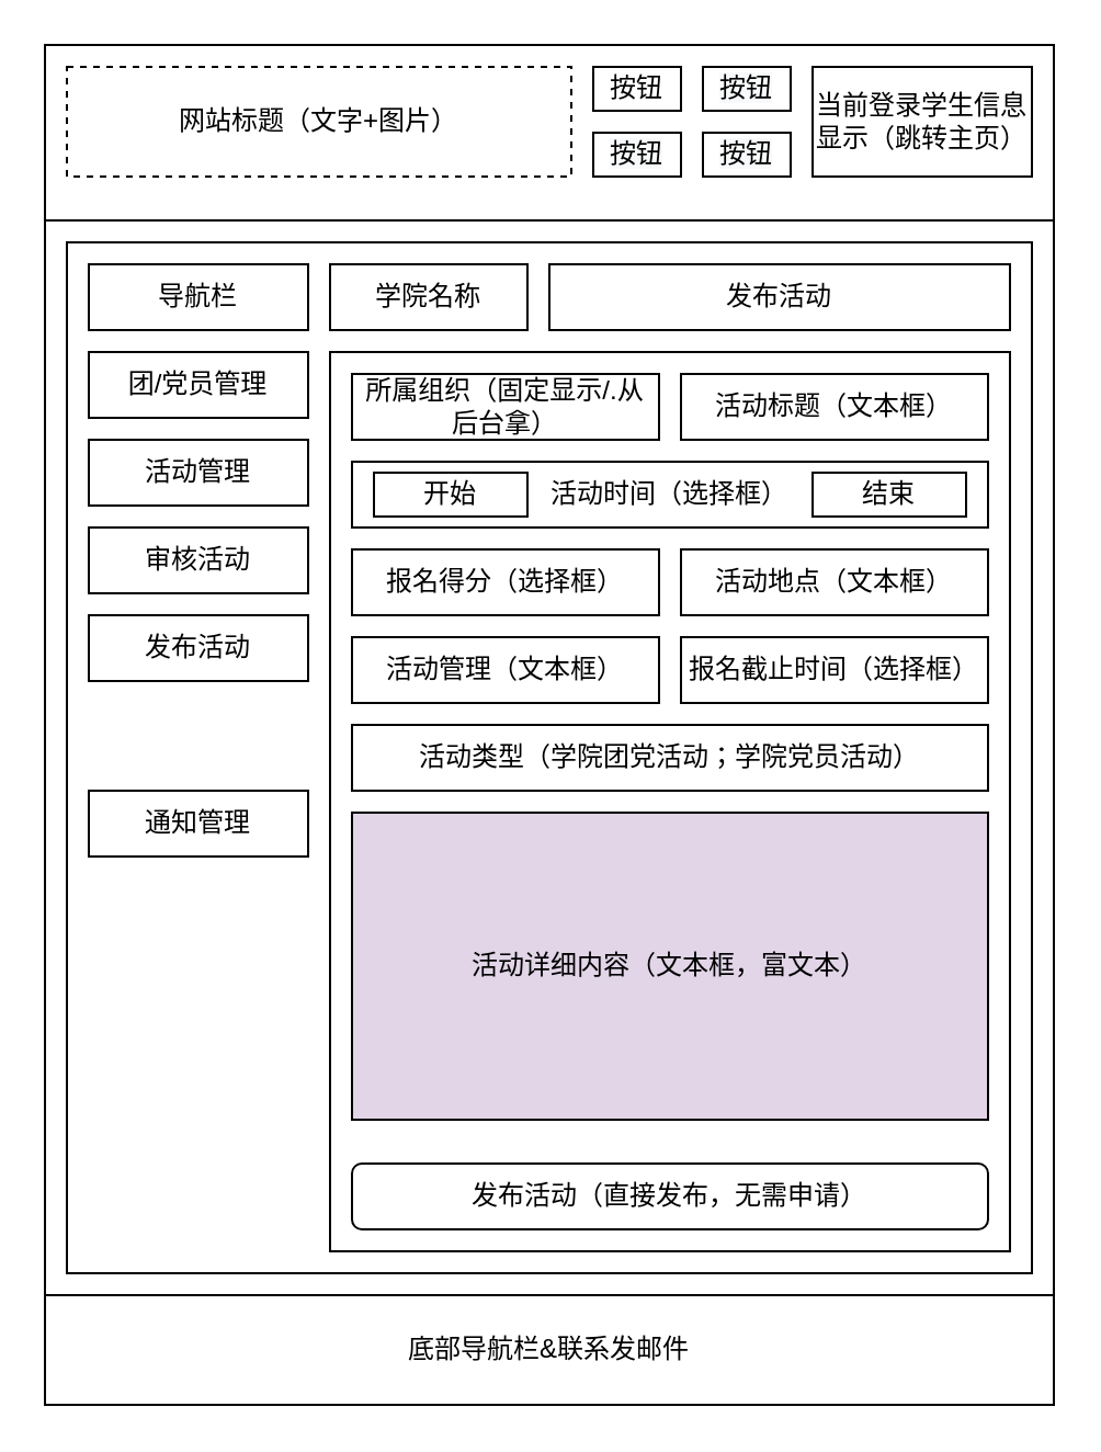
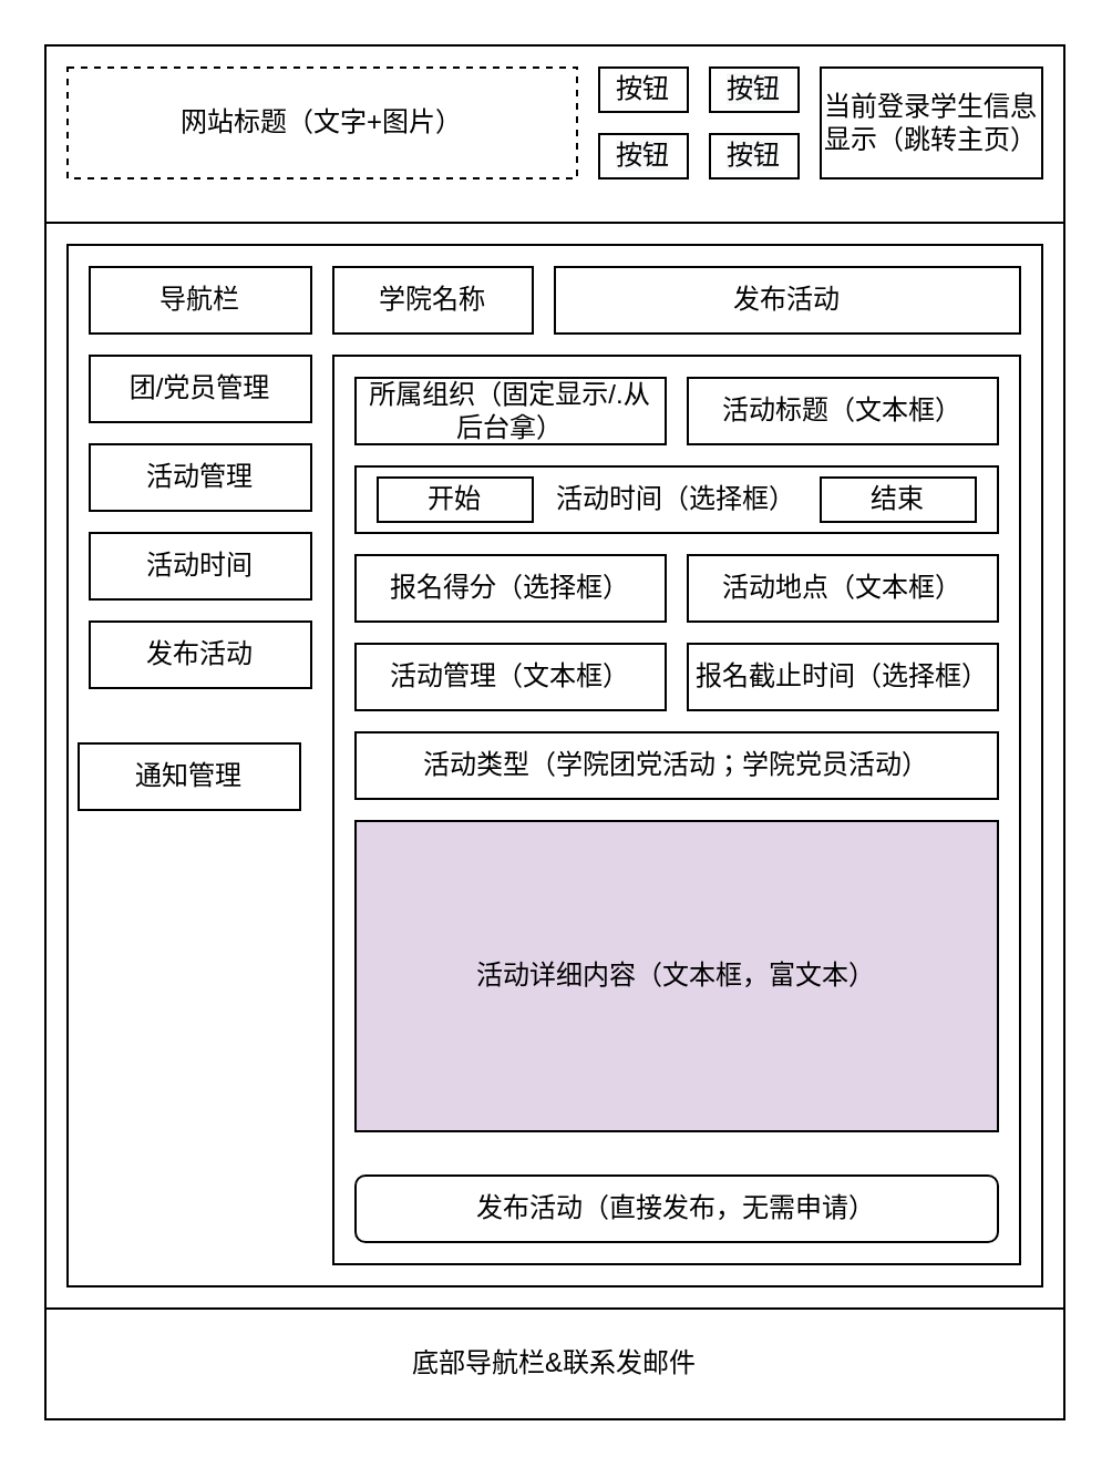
- <mxCell id="14" value="审核活动" style="rounded=0;whiteSpace=wrap;html=1;" parent="1" vertex="1"><mxGeometry x="40" y="240" width="100" height="30" as="geometry" /></mxCell>
+ <mxCell id="14" value="活动时间" style="rounded=0;whiteSpace=wrap;html=1;" parent="1" vertex="1"><mxGeometry x="40" y="240" width="100" height="30" as="geometry" /></mxCell>
- <mxCell id="32" value="通知管理" style="rounded=0;whiteSpace=wrap;html=1;" parent="1" vertex="1"><mxGeometry x="40" y="360" width="100" height="30" as="geometry" /></mxCell>
+ <mxCell id="32" value="通知管理" style="rounded=0;whiteSpace=wrap;html=1;" parent="1" vertex="1"><mxGeometry x="35" y="335" width="100" height="30" as="geometry" /></mxCell>
